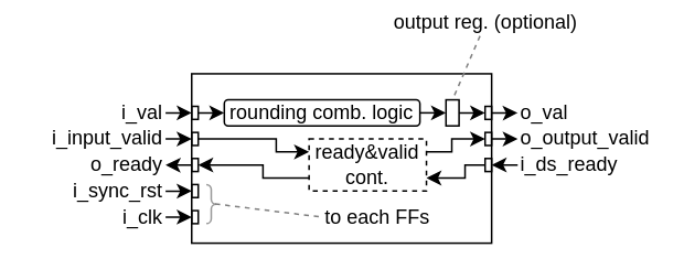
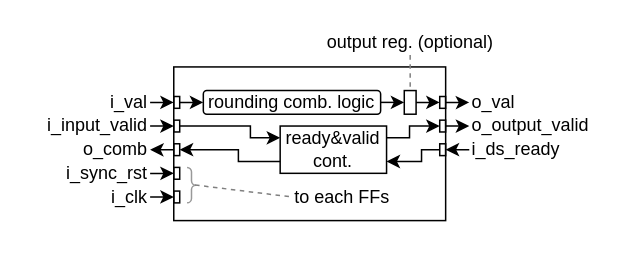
- <mxCell id="22" value="output reg. (optional)" style="text;html=1;strokeColor=none;fillColor=none;align=center;verticalAlign=middle;whiteSpace=wrap;rounded=0;" parent="1" vertex="1"><mxGeometry x="233.66" y="5.36" width="118.12" height="15.76" as="geometry" /></mxCell>
+ <mxCell id="22" value="output reg. (optional)" style="text;html=1;strokeColor=none;fillColor=none;align=center;verticalAlign=middle;whiteSpace=wrap;rounded=0;" parent="1" vertex="1"><mxGeometry x="213.66" y="20.36" width="118.12" height="15.76" as="geometry" /></mxCell>
- <mxCell id="31" value="o_ready" style="text;html=1;strokeColor=none;fillColor=none;align=right;verticalAlign=middle;whiteSpace=wrap;rounded=0;" parent="1" vertex="1"><mxGeometry x="20.752" y="91.241" width="78.743" height="15.744" as="geometry" /></mxCell>
+ <mxCell id="31" value="o_comb" style="text;html=1;strokeColor=none;fillColor=none;align=right;verticalAlign=middle;whiteSpace=wrap;rounded=0;" parent="1" vertex="1"><mxGeometry x="20.752" y="91.241" width="78.743" height="15.744" as="geometry" /></mxCell>
- <mxCell id="20" value="ready&amp;amp;valid cont." style="rounded=0;whiteSpace=wrap;html=1;fillColor=none;dashed=1;" parent="2" vertex="1"><mxGeometry x="70.88" y="39.37" width="70.866" height="31.496" as="geometry" /></mxCell>
+ <mxCell id="20" value="ready&amp;amp;valid cont." style="rounded=0;whiteSpace=wrap;html=1;fillColor=none;" parent="2" vertex="1"><mxGeometry x="70.88" y="39.37" width="70.866" height="31.496" as="geometry" /></mxCell>
